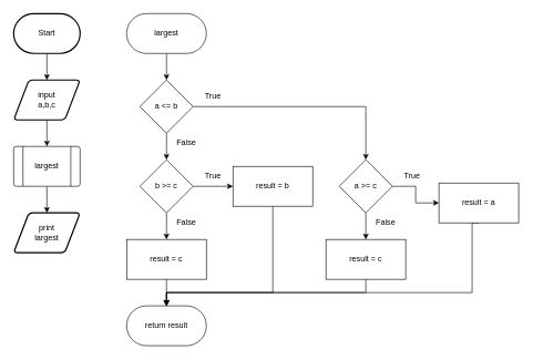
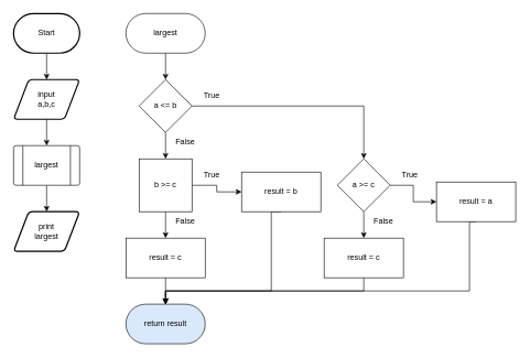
- <mxCell id="13" value="&lt;div&gt;b &amp;gt;= c&lt;/div&gt;" style="rhombus;whiteSpace=wrap;html=1;" parent="1" vertex="1"><mxGeometry x="210" y="240" width="80" height="80" as="geometry" /></mxCell>
+ <mxCell id="13" value="&lt;div&gt;b &amp;gt;= c&lt;/div&gt;" style="whiteSpace=wrap;html=1;rounded=0;" parent="1" vertex="1"><mxGeometry x="210" y="240" width="80" height="80" as="geometry" /></mxCell>
- <mxCell id="19" value="result = b" style="rounded=0;whiteSpace=wrap;html=1;" parent="1" vertex="1"><mxGeometry x="350" y="250" width="120" height="60" as="geometry" /></mxCell>
+ <mxCell id="19" value="result = b" style="rounded=0;whiteSpace=wrap;html=1;" parent="1" vertex="1"><mxGeometry x="365" y="260" width="120" height="60" as="geometry" /></mxCell>
- <mxCell id="4" value="return result" style="rounded=1;whiteSpace=wrap;html=1;arcSize=50;" parent="1" vertex="1"><mxGeometry x="190" y="460" width="120" height="60" as="geometry" /></mxCell>
+ <mxCell id="4" value="return result" style="rounded=1;whiteSpace=wrap;html=1;arcSize=50;fillColor=#dae8fc;" parent="1" vertex="1"><mxGeometry x="190" y="460" width="120" height="60" as="geometry" /></mxCell>
